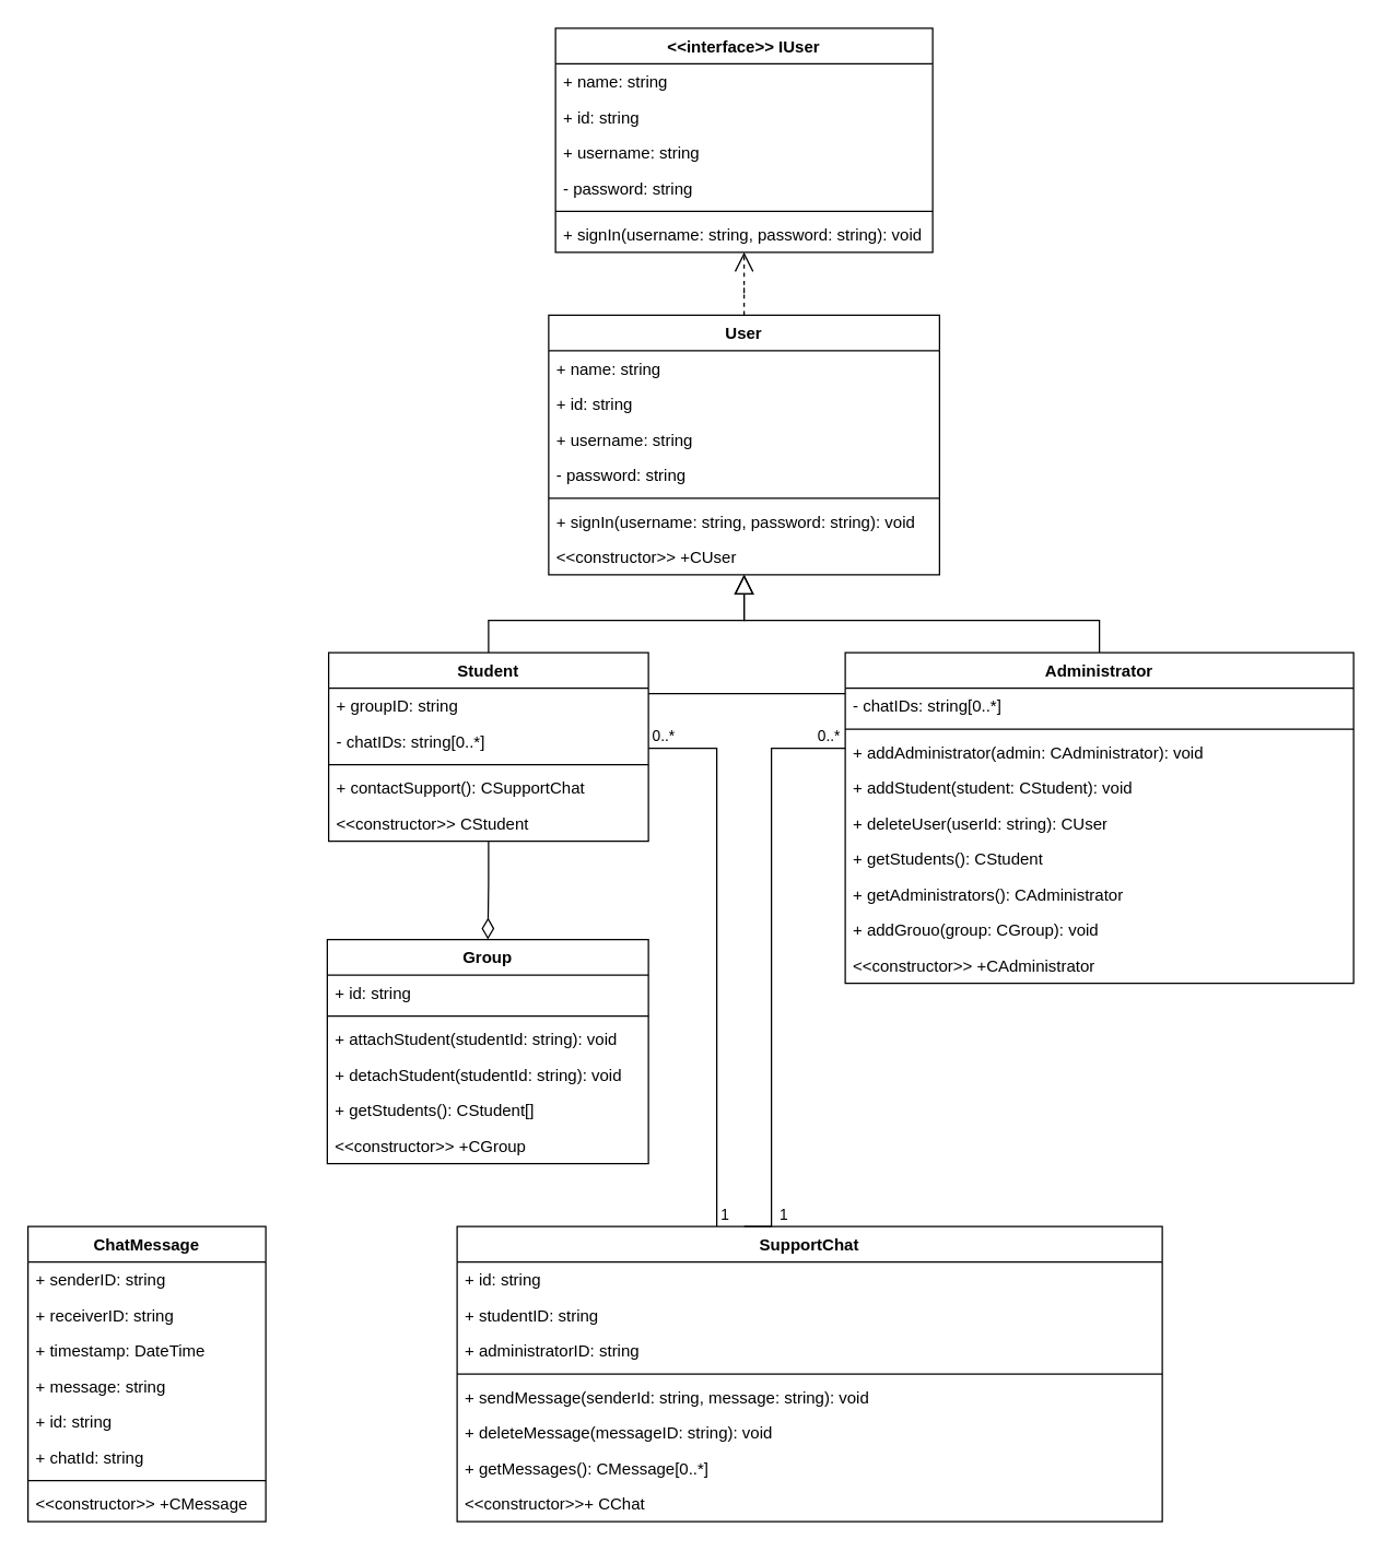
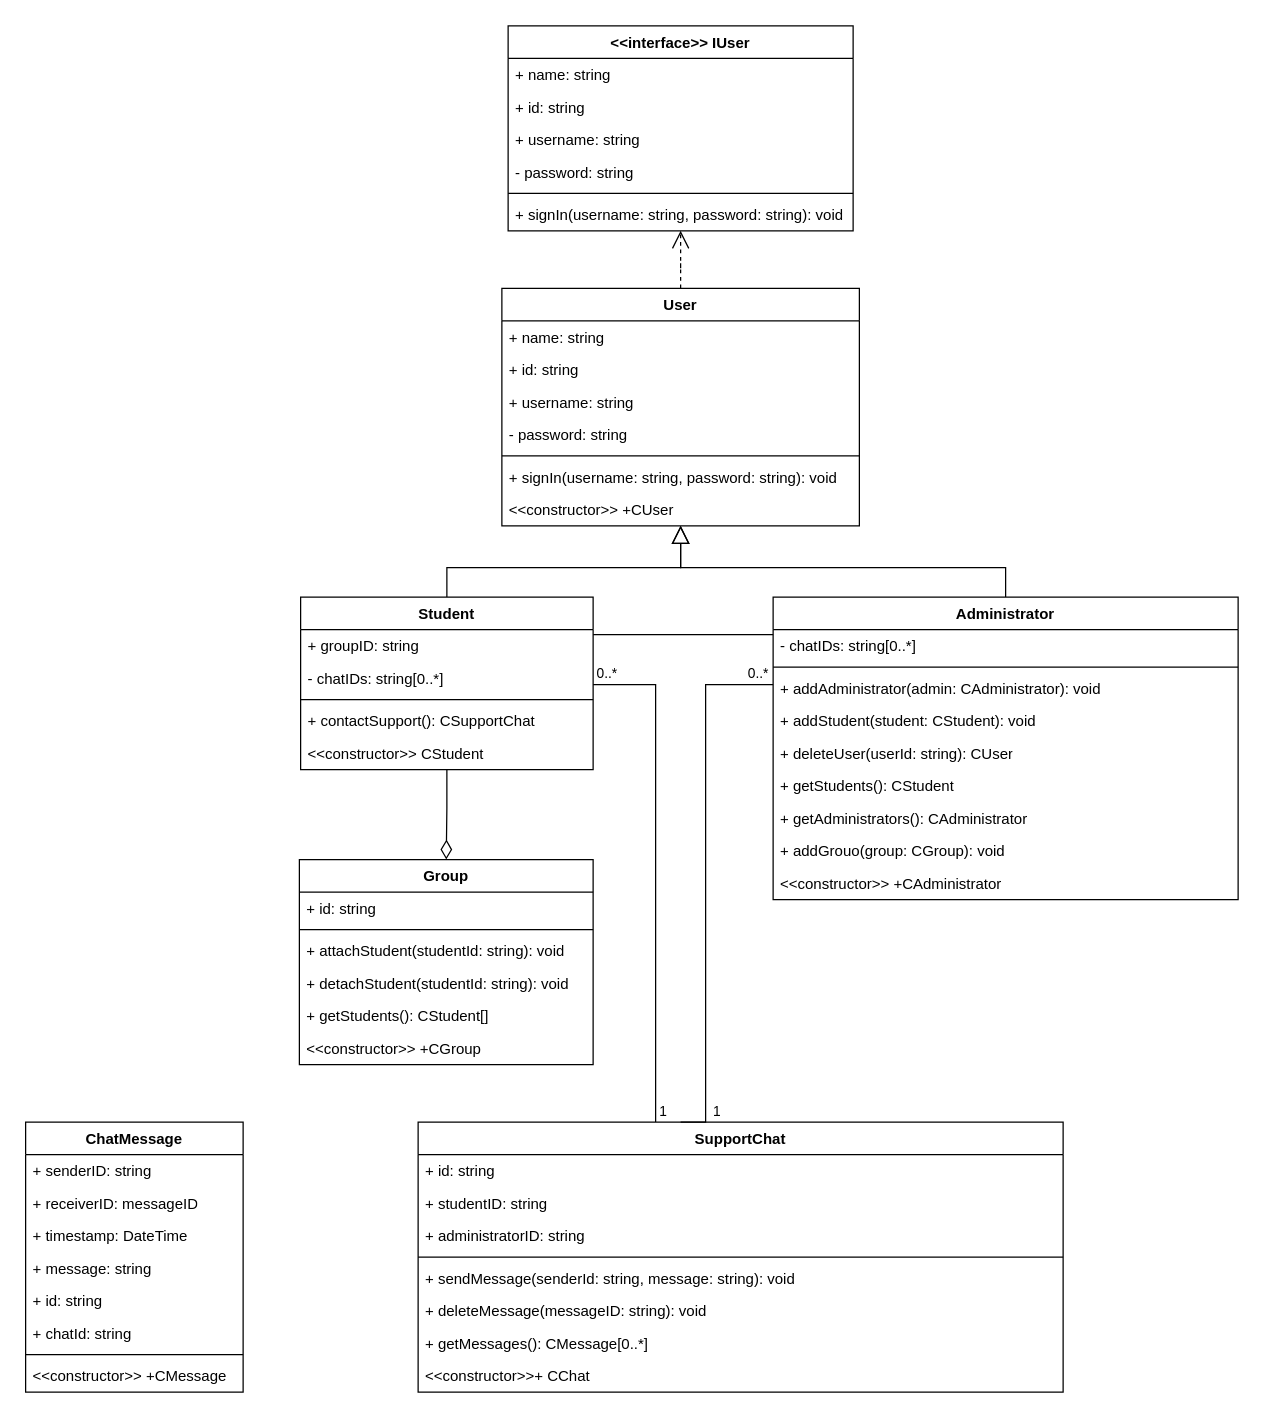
- <mxCell id="30" value="+ receiverID: string" style="text;strokeColor=none;fillColor=none;align=left;verticalAlign=top;spacingLeft=4;spacingRight=4;overflow=hidden;rotatable=0;points=[[0,0.5],[1,0.5]];portConstraint=eastwest;whiteSpace=wrap;html=1;" parent="28" vertex="1"><mxGeometry y="52" width="174" height="26" as="geometry" /></mxCell>
+ <mxCell id="30" value="+ receiverID: messageID" style="text;strokeColor=none;fillColor=none;align=left;verticalAlign=top;spacingLeft=4;spacingRight=4;overflow=hidden;rotatable=0;points=[[0,0.5],[1,0.5]];portConstraint=eastwest;whiteSpace=wrap;html=1;" parent="28" vertex="1"><mxGeometry y="52" width="174" height="26" as="geometry" /></mxCell>
